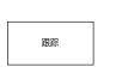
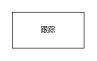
- <mxCell id="2" value="跟踪" style="rounded=0;whiteSpace=wrap;html=1;" vertex="1" parent="1"><mxGeometry x="10" y="30" width="120" height="60" as="geometry" /></mxCell>
+ <mxCell id="2" value="跟踪" style="rounded=0;whiteSpace=wrap;html=1;" vertex="1" parent="1"><mxGeometry x="20" y="20" width="120" height="60" as="geometry" /></mxCell>
